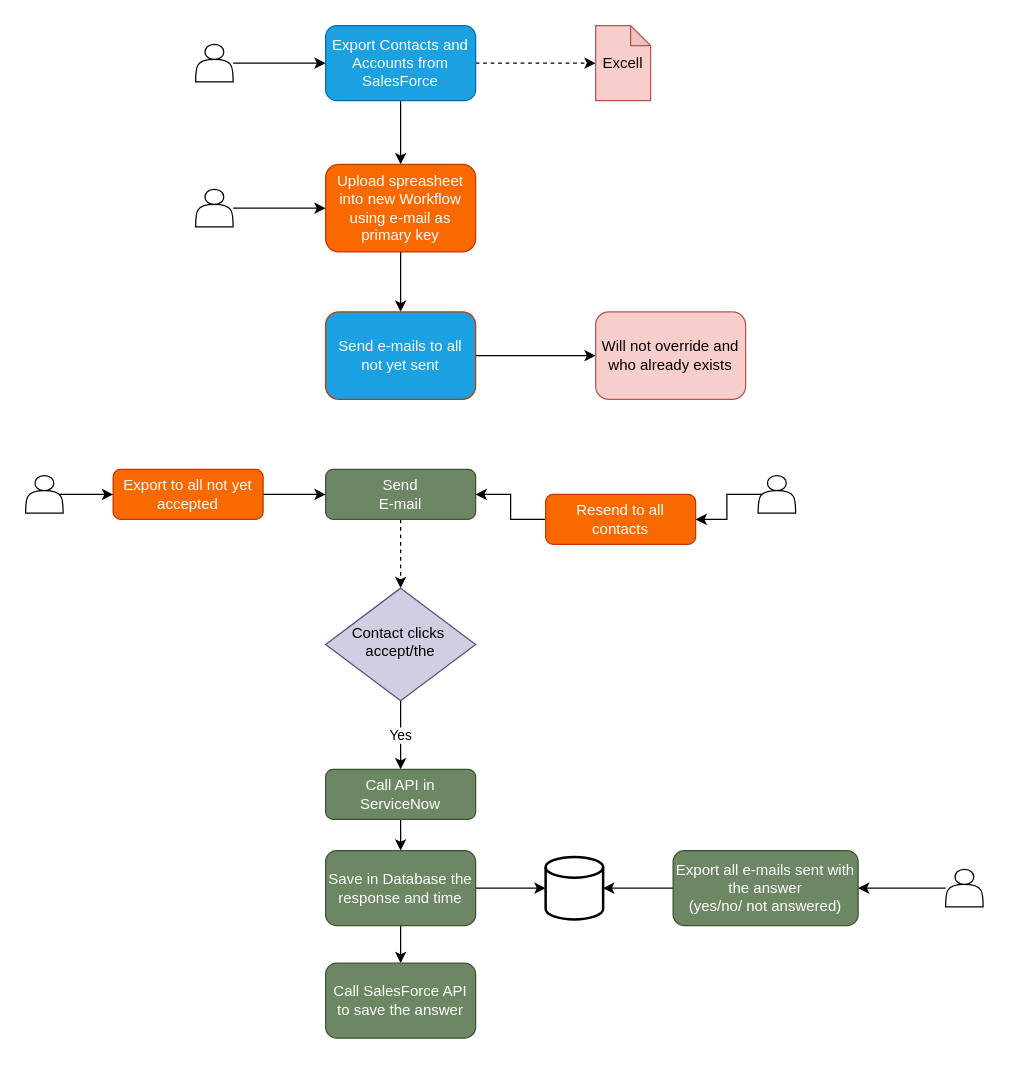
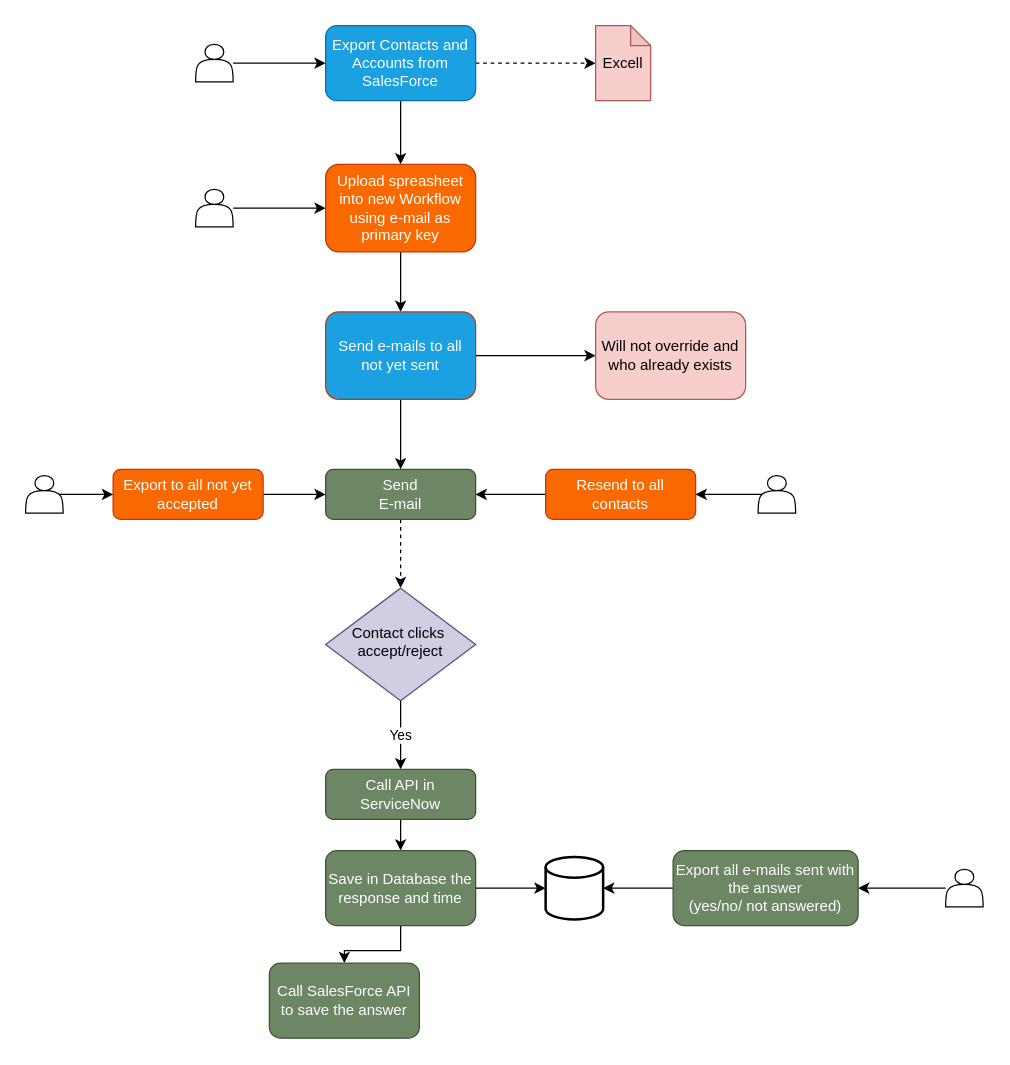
+ <mxCell id="9" style="edgeStyle=orthogonalEdgeStyle;rounded=0;orthogonalLoop=1;jettySize=auto;html=1;entryX=0.5;entryY=0;entryDx=0;entryDy=0;" parent="1" source="11" target="6" edge="1"><mxGeometry relative="1" as="geometry"><mxPoint x="320" y="340" as="targetPoint" /></mxGeometry></mxCell>
- <mxCell id="15" value="Resend to all contacts" style="rounded=1;whiteSpace=wrap;html=1;fontSize=12;glass=0;strokeWidth=1;shadow=0;fillColor=#fa6800;strokeColor=#C73500;fontColor=#ffffff;" parent="1" vertex="1"><mxGeometry x="436" y="395" width="120" height="40" as="geometry" /></mxCell>
+ <mxCell id="15" value="Resend to all contacts" style="rounded=1;whiteSpace=wrap;html=1;fontSize=12;glass=0;strokeWidth=1;shadow=0;fillColor=#fa6800;strokeColor=#C73500;fontColor=#ffffff;" parent="1" vertex="1"><mxGeometry x="436" y="375" width="120" height="40" as="geometry" /></mxCell>
- <mxCell id="17" value="Contact clicks&amp;nbsp;&lt;br&gt;accept/the" style="rhombus;whiteSpace=wrap;html=1;shadow=0;fontFamily=Helvetica;fontSize=12;align=center;strokeWidth=1;spacing=6;spacingTop=-4;fillColor=#d0cee2;strokeColor=#56517e;" parent="1" vertex="1"><mxGeometry x="260" y="470" width="120" height="90" as="geometry" /></mxCell>
+ <mxCell id="17" value="Contact clicks&amp;nbsp;&lt;br&gt;accept/reject" style="rhombus;whiteSpace=wrap;html=1;shadow=0;fontFamily=Helvetica;fontSize=12;align=center;strokeWidth=1;spacing=6;spacingTop=-4;fillColor=#d0cee2;strokeColor=#56517e;" parent="1" vertex="1"><mxGeometry x="260" y="470" width="120" height="90" as="geometry" /></mxCell>
- <mxCell id="25" value="Call SalesForce API to save the answer" style="whiteSpace=wrap;html=1;rounded=1;shadow=0;fontColor=#ffffff;strokeColor=#3A5431;strokeWidth=1;fillColor=#6d8764;glass=0;" parent="1" vertex="1"><mxGeometry x="260" y="770" width="120" height="60" as="geometry" /></mxCell>
+ <mxCell id="25" value="Call SalesForce API to save the answer" style="whiteSpace=wrap;html=1;rounded=1;shadow=0;fontColor=#ffffff;strokeColor=#3A5431;strokeWidth=1;fillColor=#6d8764;glass=0;" parent="1" vertex="1"><mxGeometry x="215" y="770" width="120" height="60" as="geometry" /></mxCell>
